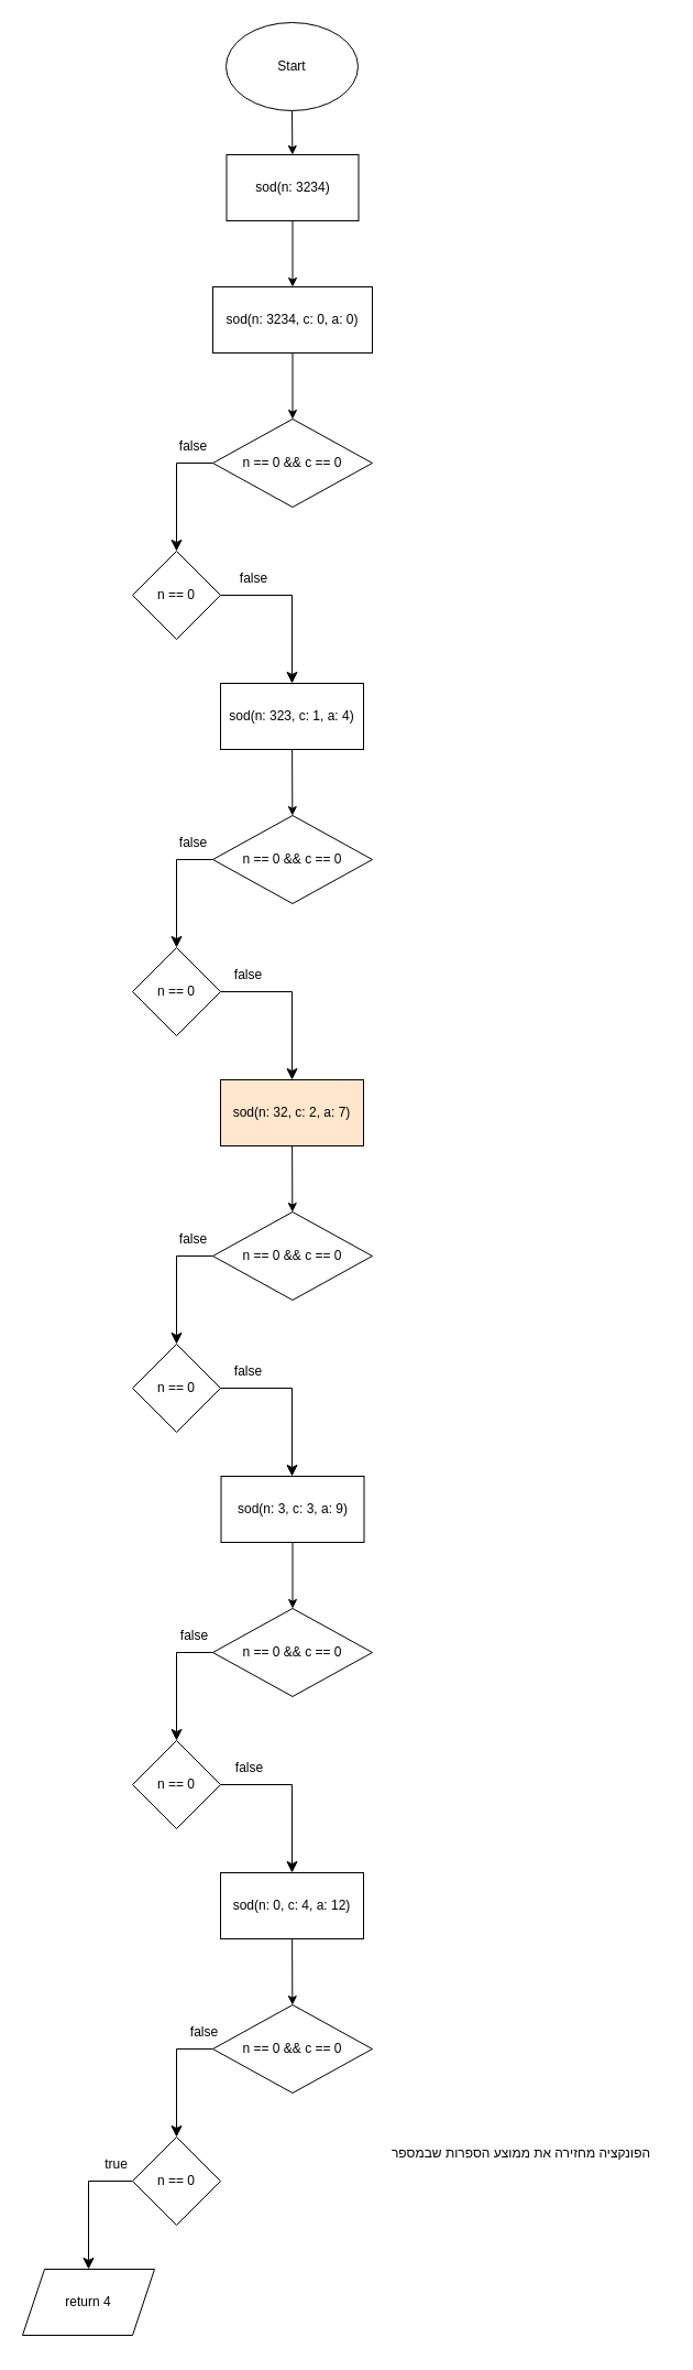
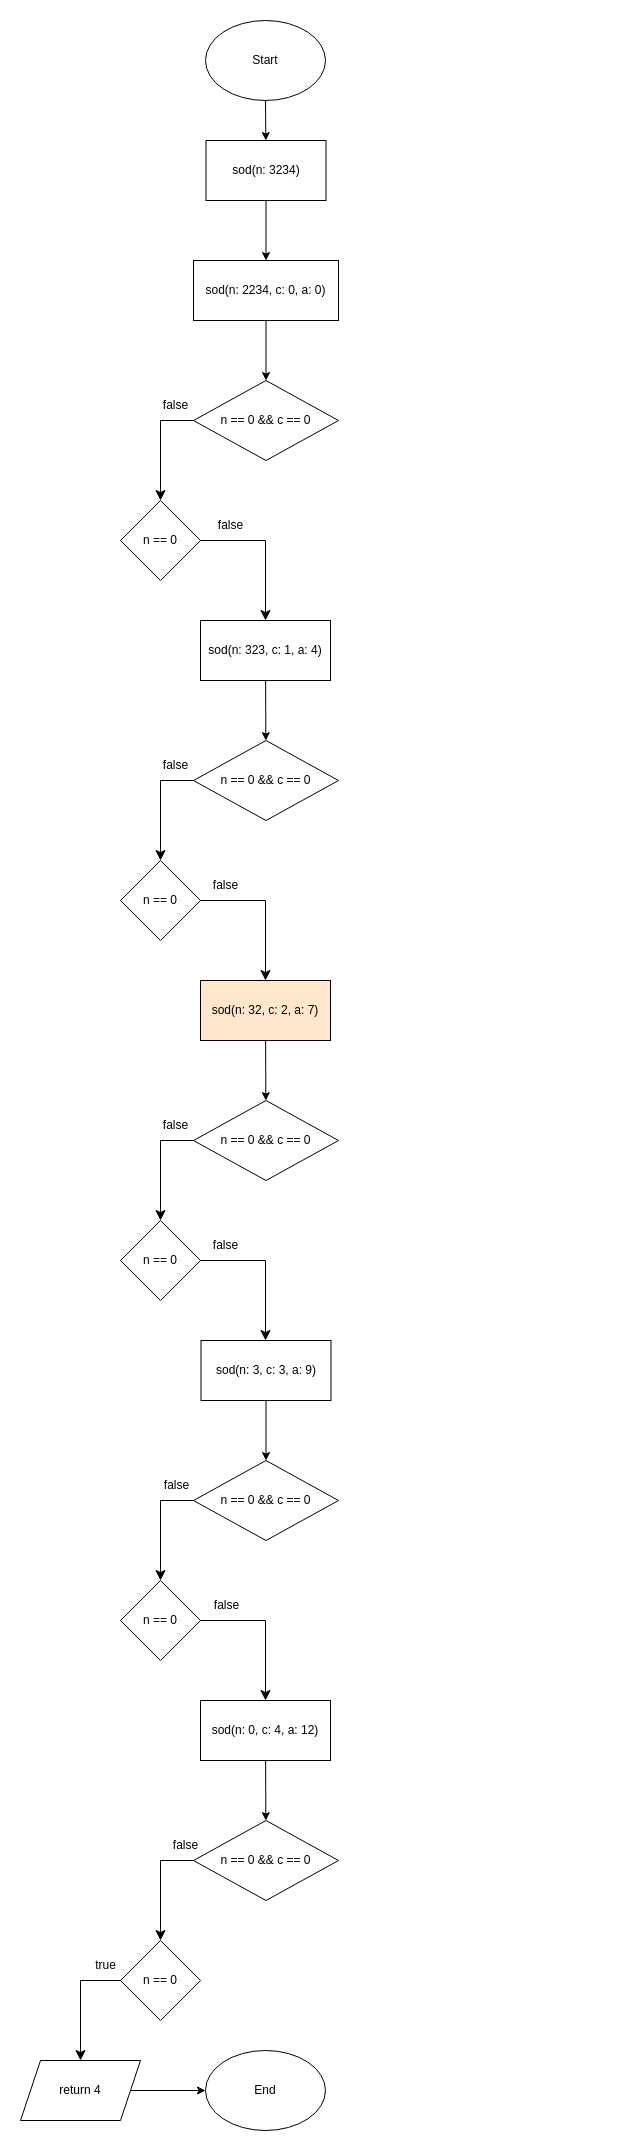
- <mxCell id="7" value="sod(n: 3234, c: 0, a: 0)" style="whiteSpace=wrap;html=1;" vertex="1" parent="1"><mxGeometry x="193" y="260" width="145" height="60" as="geometry" /></mxCell>
+ <mxCell id="7" value="sod(n: 2234, c: 0, a: 0)" style="whiteSpace=wrap;html=1;" vertex="1" parent="1"><mxGeometry x="193" y="260" width="145" height="60" as="geometry" /></mxCell>
- <mxCell id="49" value="הפונקציה מחזירה את ממוצע הספרות שבמספר" style="text;html=1;align=center;verticalAlign=middle;resizable=0;points=[];autosize=1;strokeColor=none;fillColor=none;" vertex="1" parent="1"><mxGeometry x="338" y="1940" width="270" height="30" as="geometry" /></mxCell>
+ <mxCell id="46" style="edgeStyle=none;html=1;" edge="1" parent="1" source="47" target="48"><mxGeometry relative="1" as="geometry" /></mxCell>
+ <mxCell id="48" value="End" style="ellipse;whiteSpace=wrap;html=1;" vertex="1" parent="1"><mxGeometry x="205" y="2050" width="120" height="80" as="geometry" /></mxCell>
